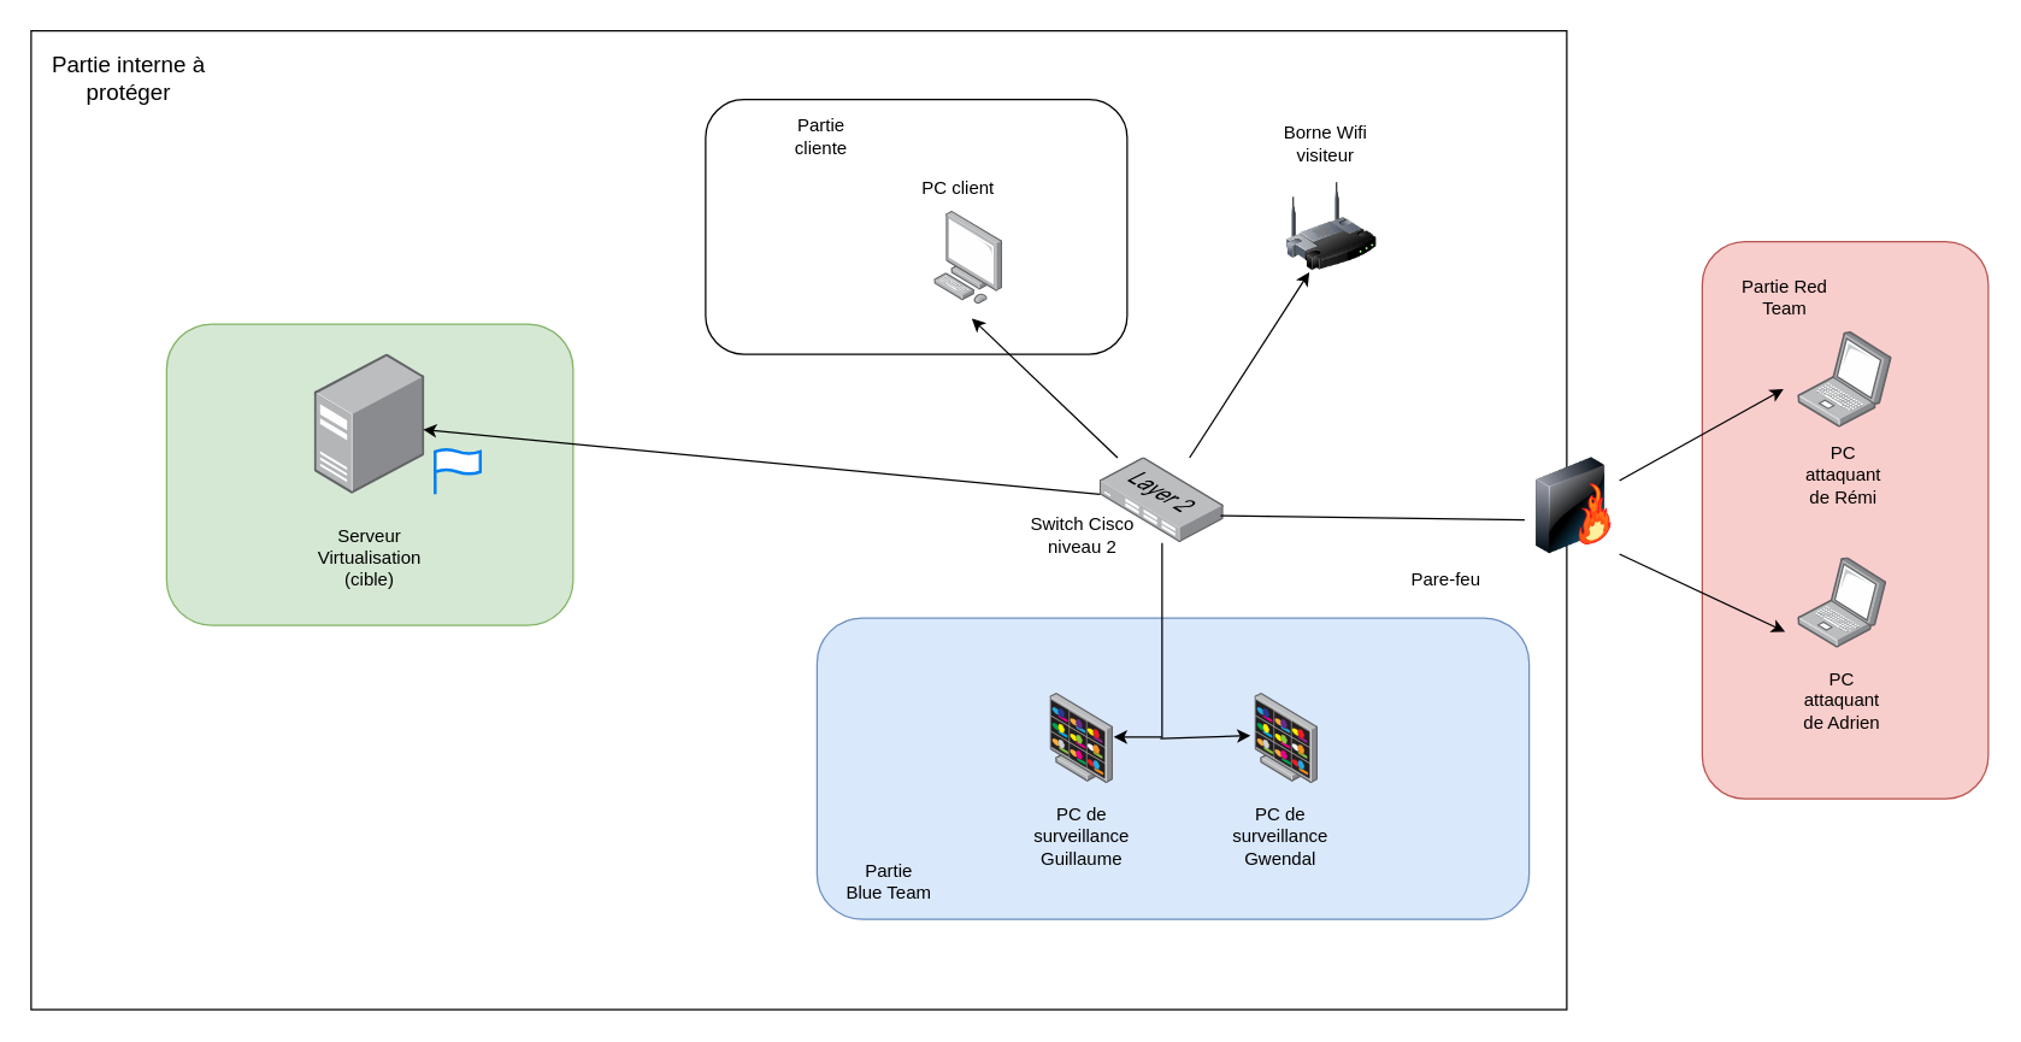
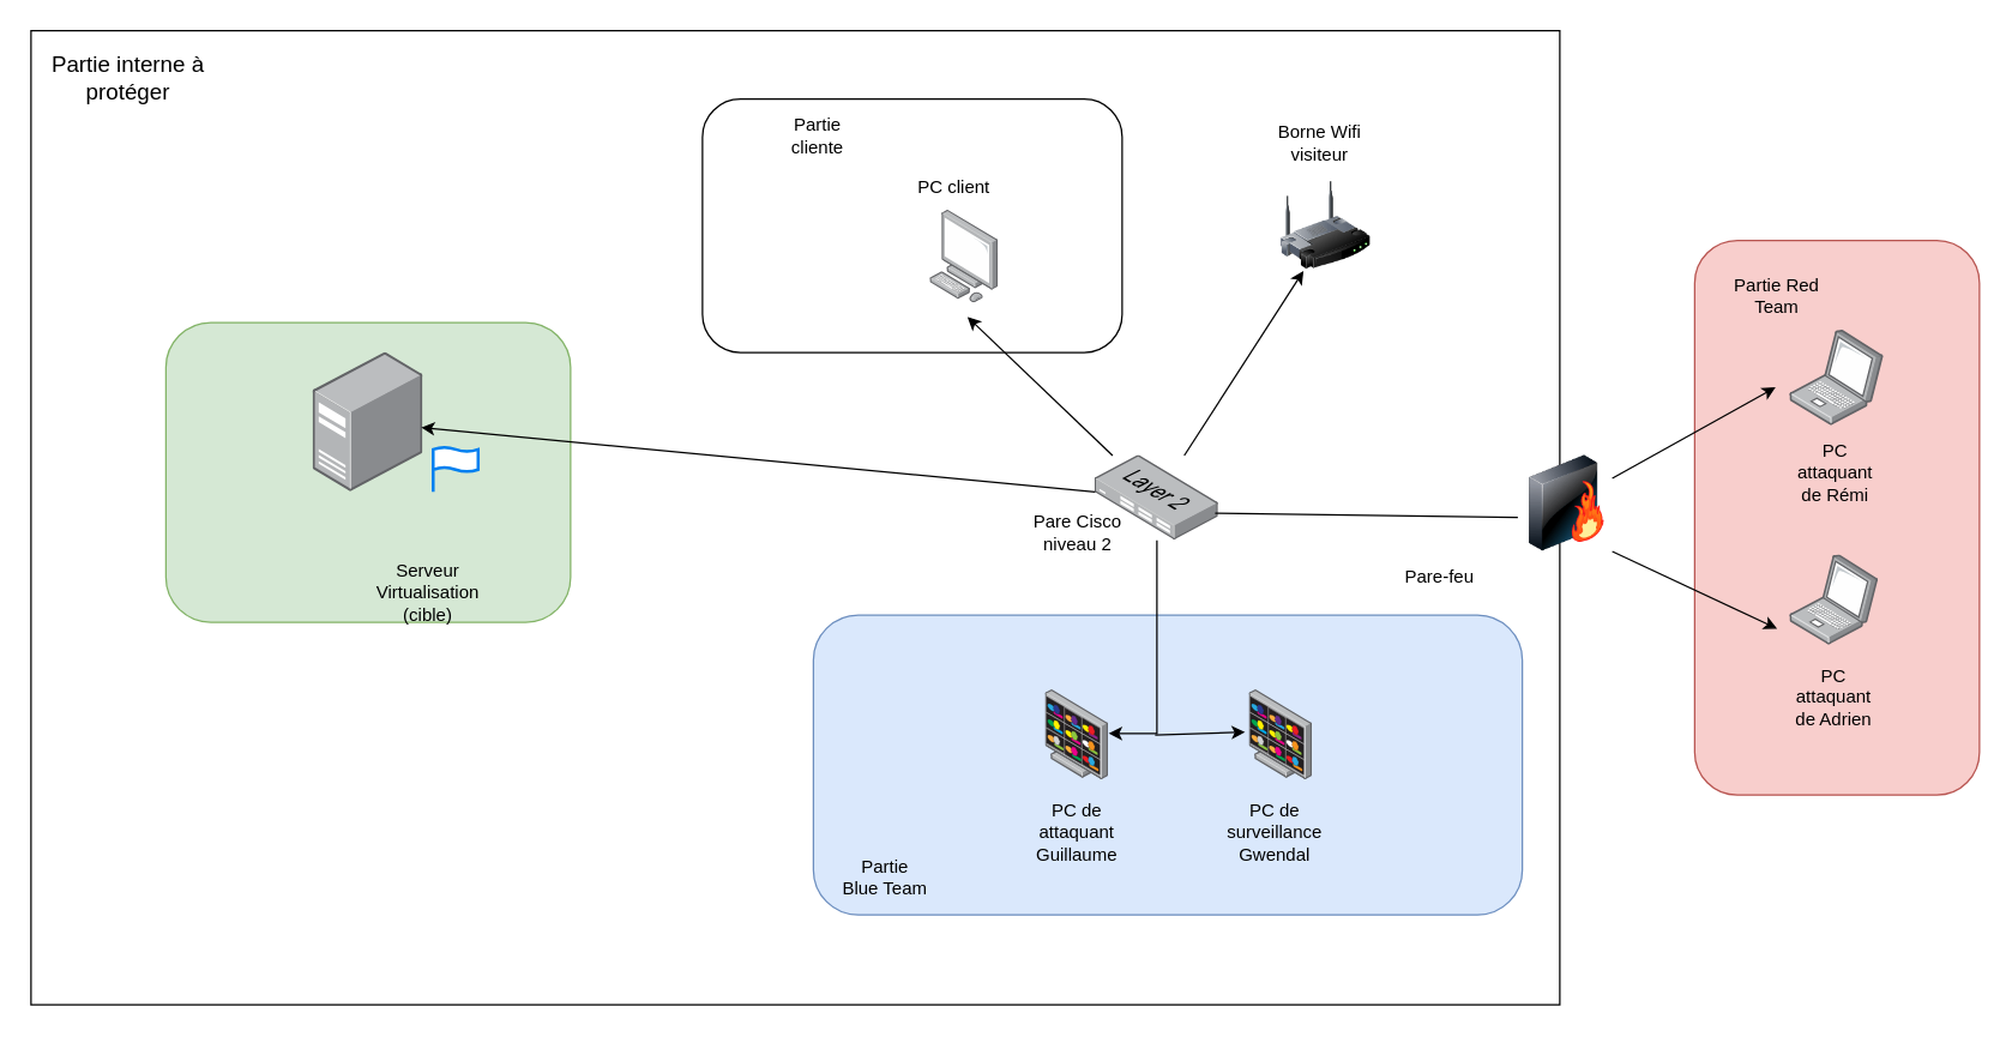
- <mxCell id="24" value="Switch Cisco niveau 2" style="text;html=1;align=center;verticalAlign=middle;whiteSpace=wrap;rounded=0;" vertex="1" parent="1"><mxGeometry x="677.5" y="340" width="81" height="30" as="geometry" /></mxCell>
+ <mxCell id="24" value="Pare Cisco niveau 2" style="text;html=1;align=center;verticalAlign=middle;whiteSpace=wrap;rounded=0;" vertex="1" parent="1"><mxGeometry x="677.5" y="340" width="81" height="30" as="geometry" /></mxCell>
- <mxCell id="20" value="&lt;div&gt;Serveur&lt;/div&gt;&lt;div&gt;Virtualisation (cible)&lt;br&gt;&lt;/div&gt;" style="text;html=1;align=center;verticalAlign=middle;whiteSpace=wrap;rounded=0;" vertex="1" parent="1"><mxGeometry x="215" y="354.75" width="60" height="30" as="geometry" /></mxCell>
+ <mxCell id="20" value="&lt;div&gt;Serveur&lt;/div&gt;&lt;div&gt;Virtualisation (cible)&lt;br&gt;&lt;/div&gt;" style="text;html=1;align=center;verticalAlign=middle;whiteSpace=wrap;rounded=0;" vertex="1" parent="1"><mxGeometry x="255" y="379.75" width="60" height="30" as="geometry" /></mxCell>
- <mxCell id="15" value="&lt;div&gt;PC de surveillance&lt;/div&gt;&lt;div&gt;Guillaume&lt;br&gt;&lt;/div&gt;" style="text;html=1;align=center;verticalAlign=middle;whiteSpace=wrap;rounded=0;" vertex="1" parent="1"><mxGeometry x="688" y="540" width="60" height="30" as="geometry" /></mxCell>
+ <mxCell id="15" value="&lt;div&gt;PC de attaquant&lt;/div&gt;&lt;div&gt;Guillaume&lt;br&gt;&lt;/div&gt;" style="text;html=1;align=center;verticalAlign=middle;whiteSpace=wrap;rounded=0;" vertex="1" parent="1"><mxGeometry x="688" y="540" width="60" height="30" as="geometry" /></mxCell>
